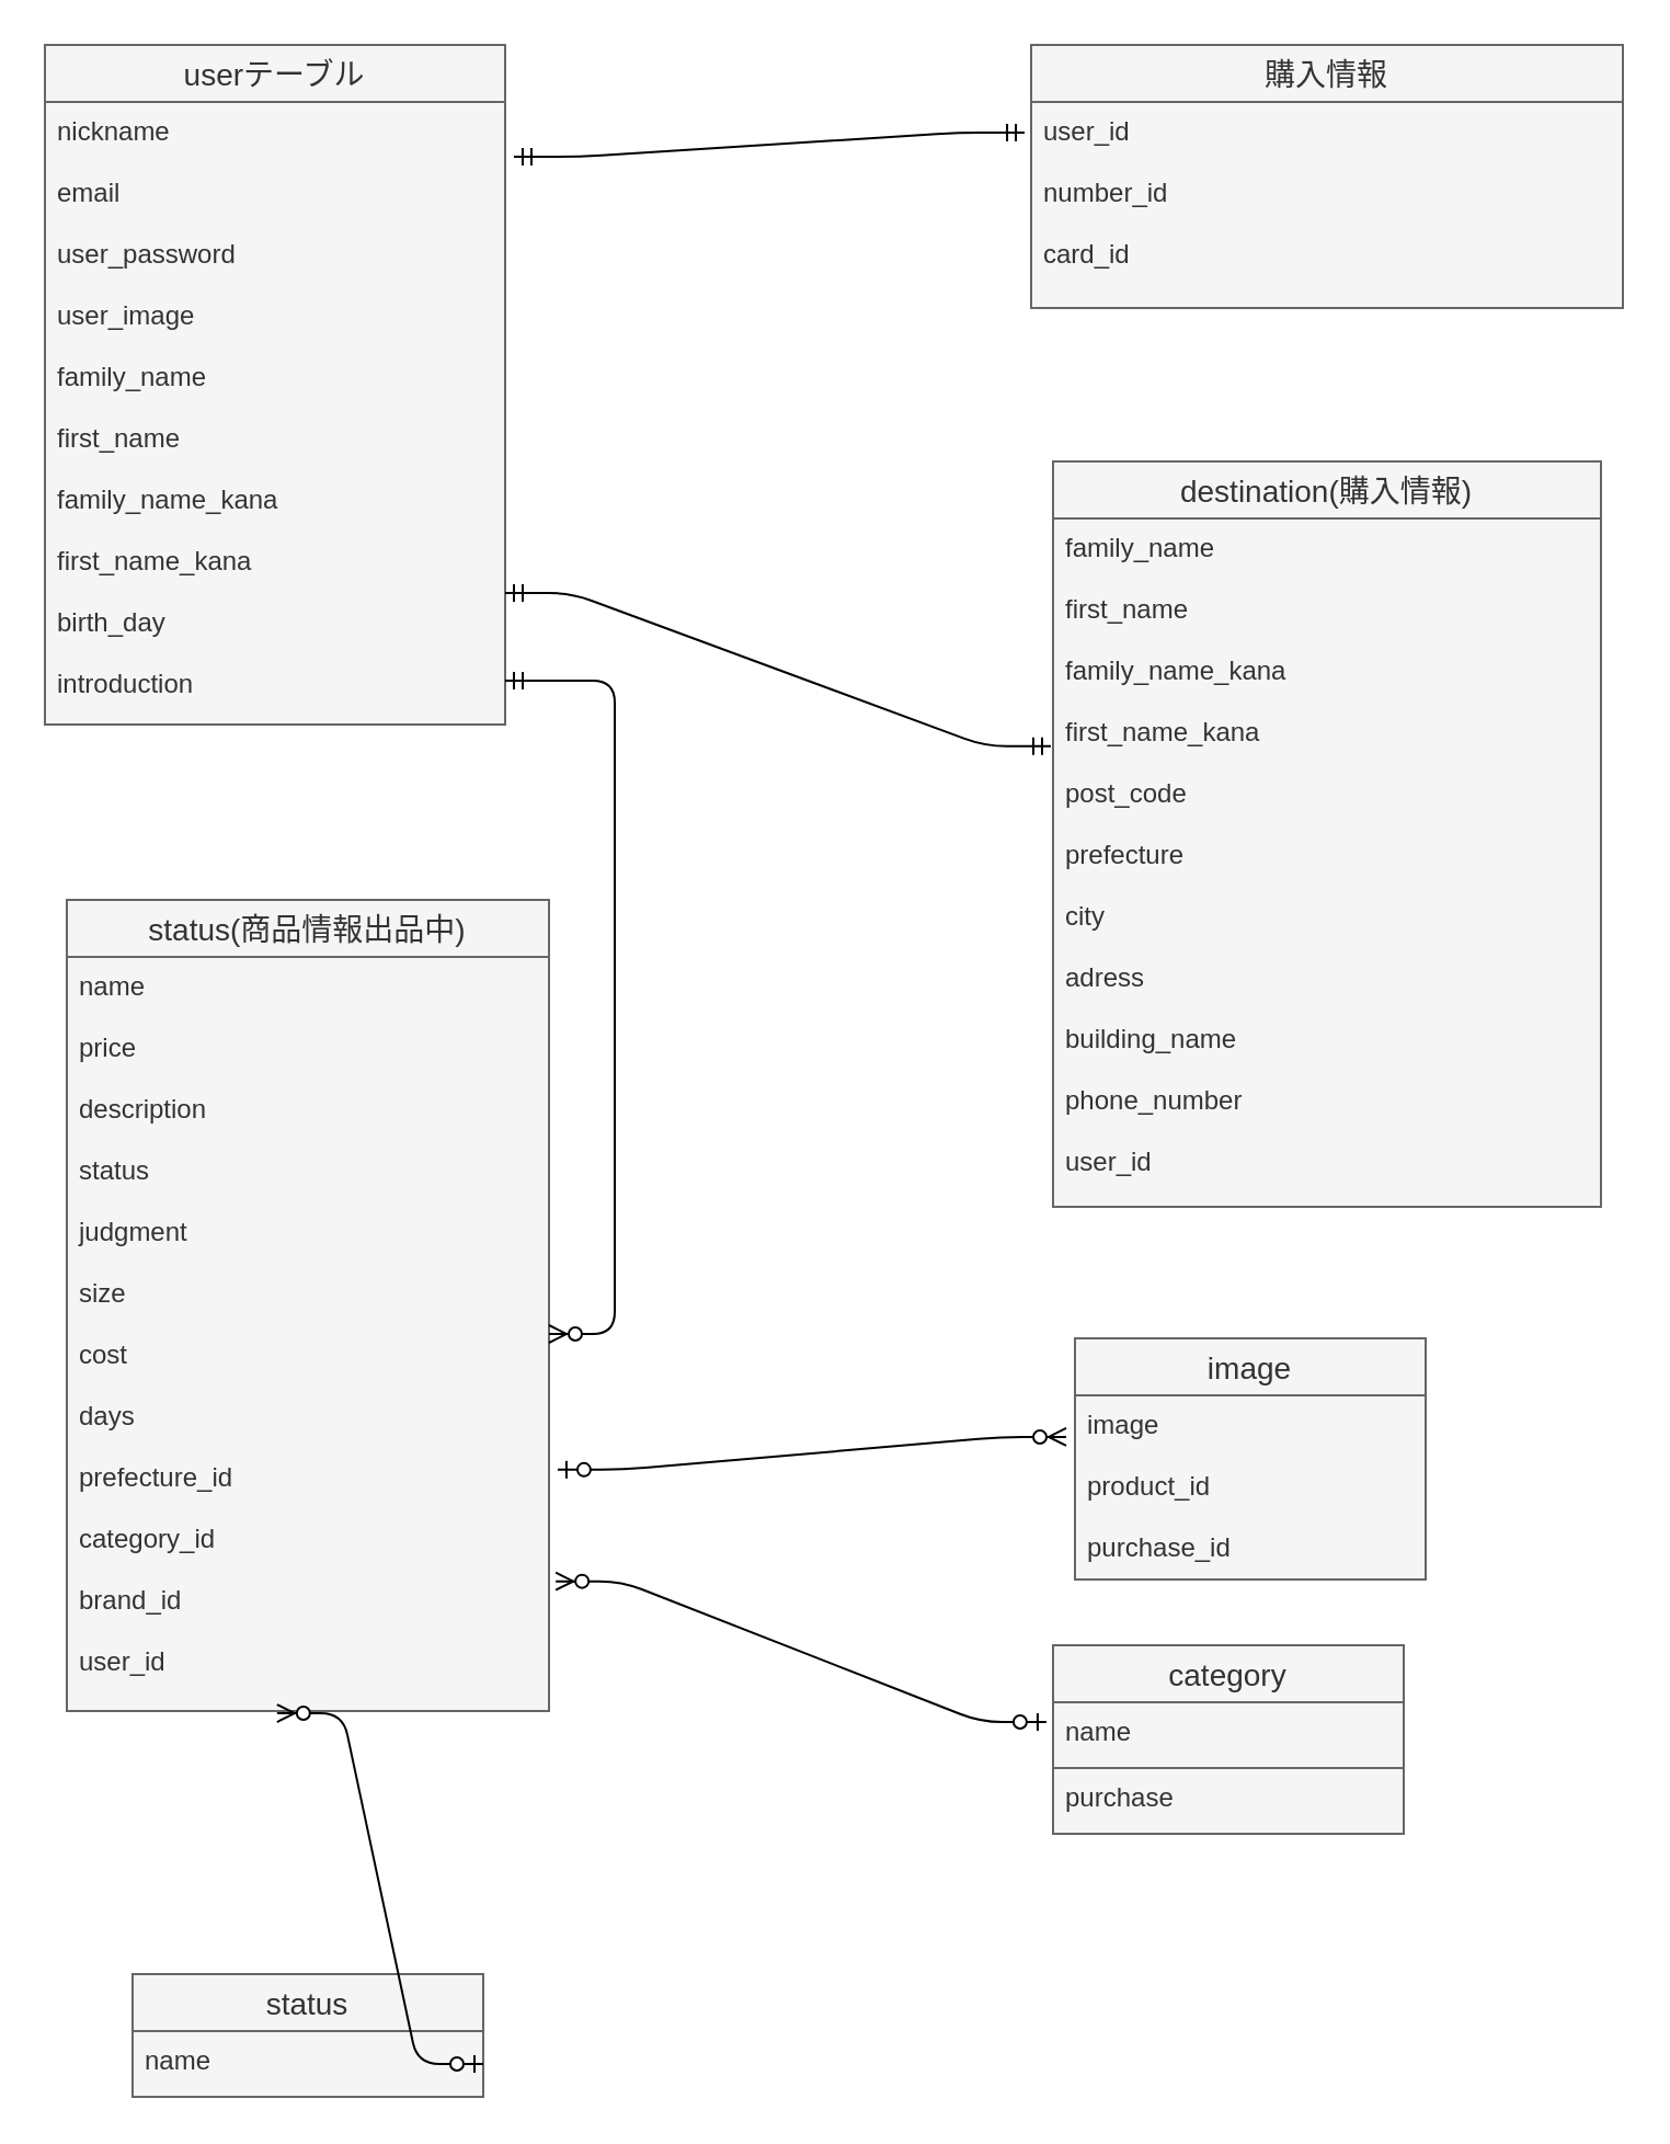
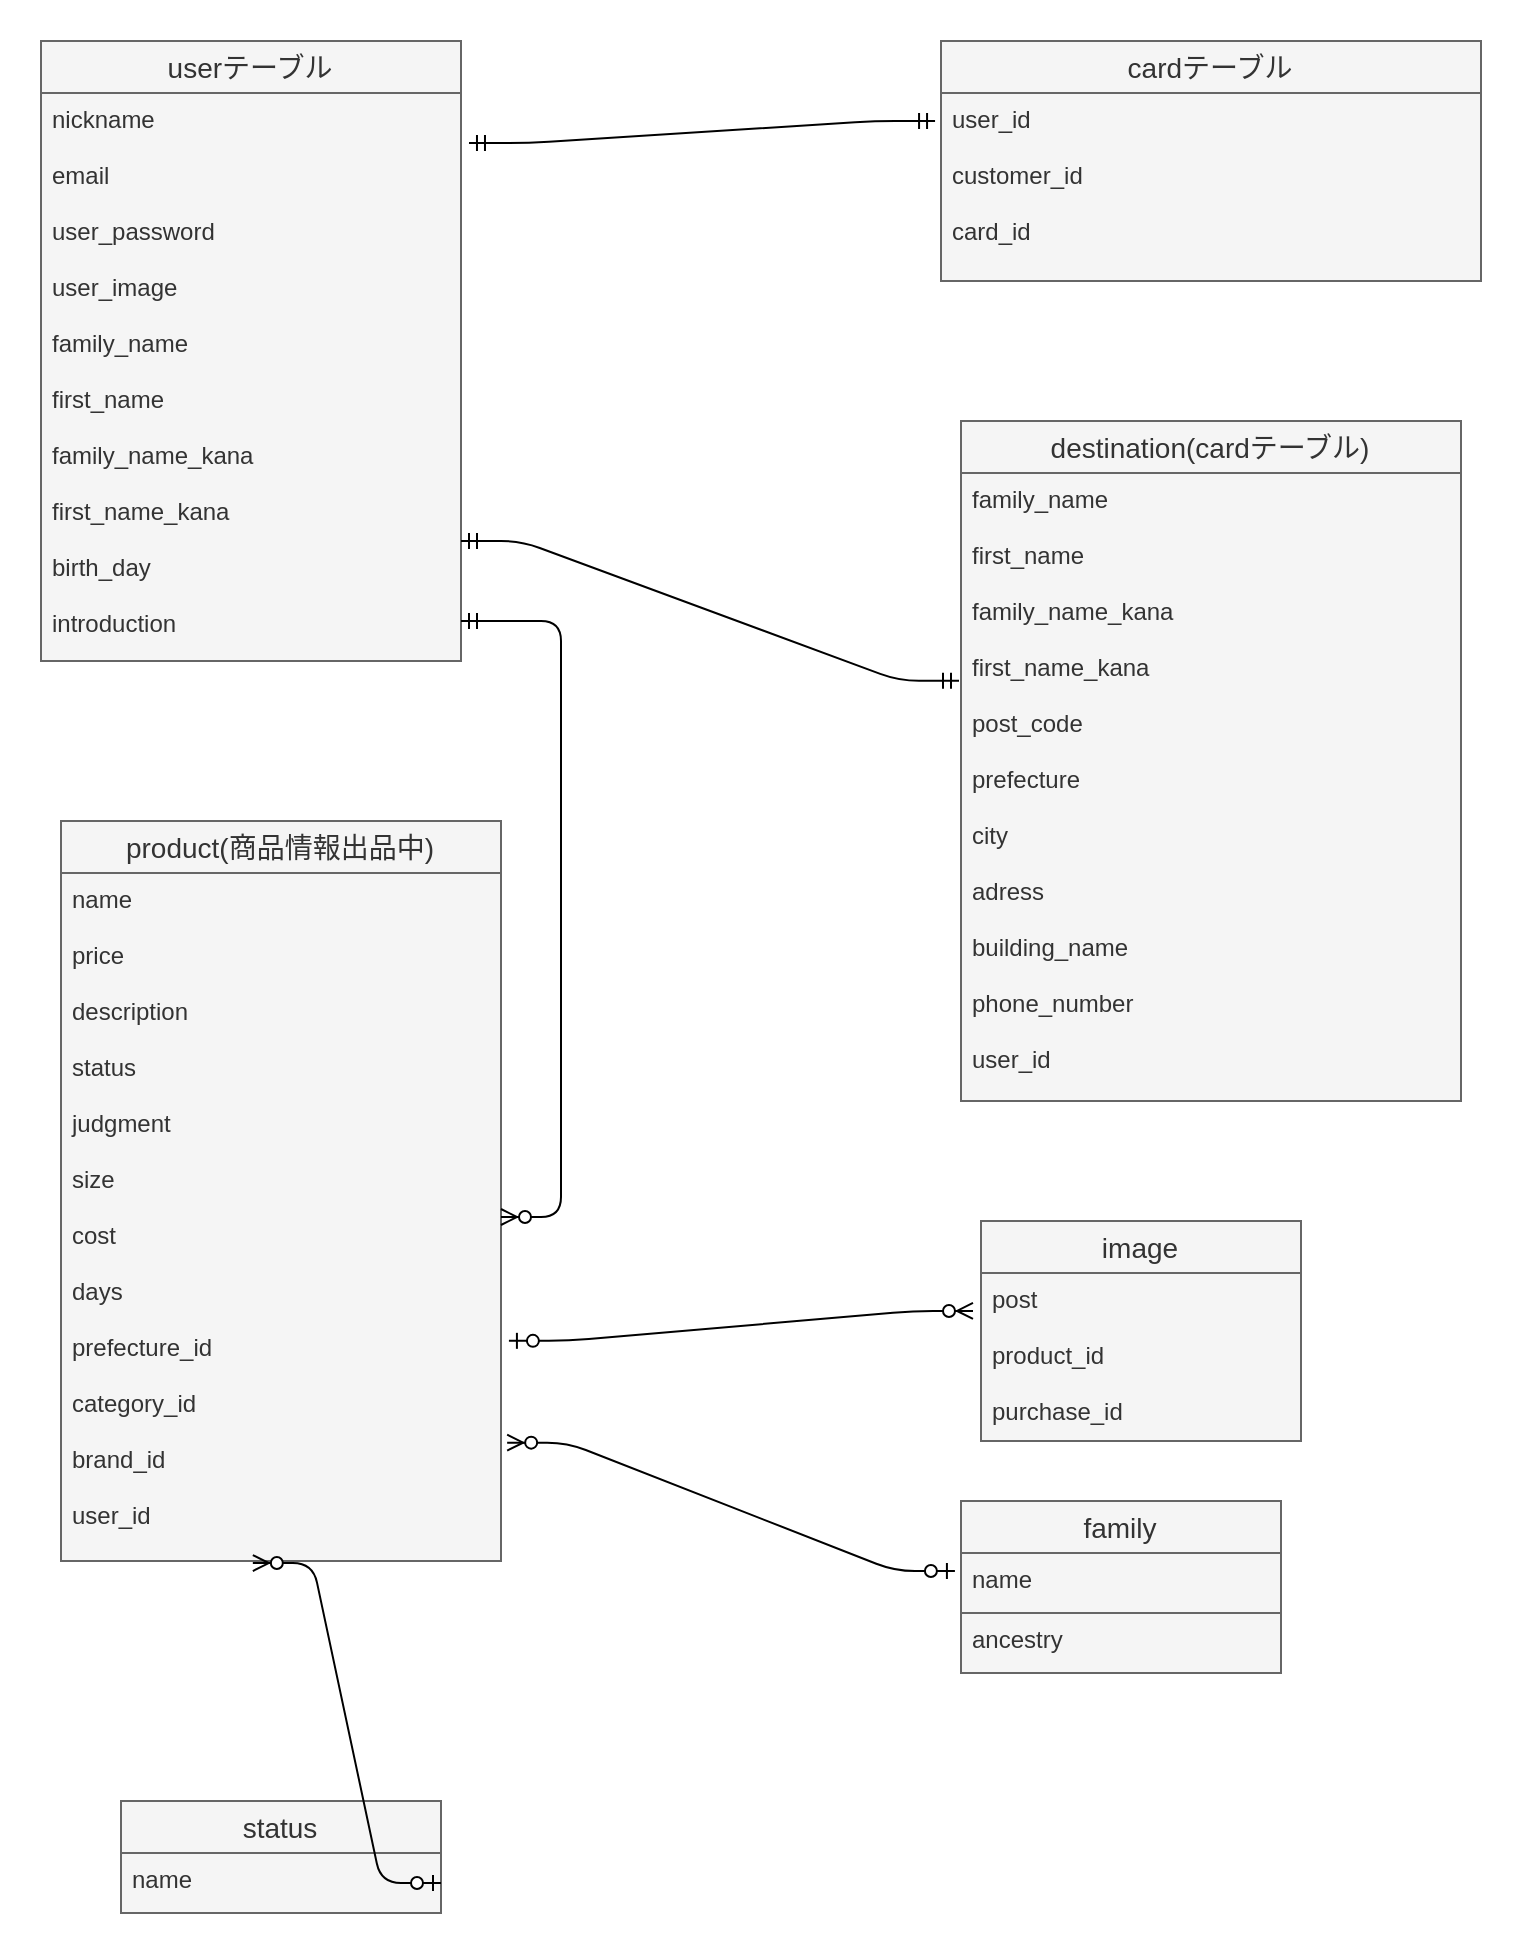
- <mxCell id="4" value="購入情報" style="swimlane;fontStyle=0;childLayout=stackLayout;horizontal=1;startSize=26;horizontalStack=0;resizeParent=1;resizeParentMax=0;resizeLast=0;collapsible=1;marginBottom=0;align=center;fontSize=14;fillColor=#f5f5f5;strokeColor=#666666;fontColor=#333333;" parent="1" vertex="1"><mxGeometry x="470" y="20" width="270" height="120" as="geometry" /></mxCell>
+ <mxCell id="4" value="cardテーブル" style="swimlane;fontStyle=0;childLayout=stackLayout;horizontal=1;startSize=26;horizontalStack=0;resizeParent=1;resizeParentMax=0;resizeLast=0;collapsible=1;marginBottom=0;align=center;fontSize=14;fillColor=#f5f5f5;strokeColor=#666666;fontColor=#333333;" parent="1" vertex="1"><mxGeometry x="470" y="20" width="270" height="120" as="geometry" /></mxCell>
- <mxCell id="5" value="user_id&#10;&#10;number_id&#10;&#10;card_id&#10;" style="text;strokeColor=#666666;fillColor=#f5f5f5;spacingLeft=4;spacingRight=4;overflow=hidden;rotatable=0;points=[[0,0.5],[1,0.5]];portConstraint=eastwest;fontSize=12;fontColor=#333333;" parent="4" vertex="1"><mxGeometry y="26" width="270" height="94" as="geometry" /></mxCell>
+ <mxCell id="5" value="user_id&#10;&#10;customer_id&#10;&#10;card_id&#10;" style="text;strokeColor=#666666;fillColor=#f5f5f5;spacingLeft=4;spacingRight=4;overflow=hidden;rotatable=0;points=[[0,0.5],[1,0.5]];portConstraint=eastwest;fontSize=12;fontColor=#333333;" parent="4" vertex="1"><mxGeometry y="26" width="270" height="94" as="geometry" /></mxCell>
- <mxCell id="6" value="destination(購入情報)" style="swimlane;fontStyle=0;childLayout=stackLayout;horizontal=1;startSize=26;horizontalStack=0;resizeParent=1;resizeParentMax=0;resizeLast=0;collapsible=1;marginBottom=0;align=center;fontSize=14;fillColor=#f5f5f5;strokeColor=#666666;fontColor=#333333;" parent="1" vertex="1"><mxGeometry x="480" y="210" width="250" height="340" as="geometry" /></mxCell>
+ <mxCell id="6" value="destination(cardテーブル)" style="swimlane;fontStyle=0;childLayout=stackLayout;horizontal=1;startSize=26;horizontalStack=0;resizeParent=1;resizeParentMax=0;resizeLast=0;collapsible=1;marginBottom=0;align=center;fontSize=14;fillColor=#f5f5f5;strokeColor=#666666;fontColor=#333333;" parent="1" vertex="1"><mxGeometry x="480" y="210" width="250" height="340" as="geometry" /></mxCell>
- <mxCell id="10" value="status(商品情報出品中)" style="swimlane;fontStyle=0;childLayout=stackLayout;horizontal=1;startSize=26;horizontalStack=0;resizeParent=1;resizeParentMax=0;resizeLast=0;collapsible=1;marginBottom=0;align=center;fontSize=14;fillColor=#f5f5f5;strokeColor=#666666;fontColor=#333333;" parent="1" vertex="1"><mxGeometry x="30" y="410" width="220" height="370" as="geometry" /></mxCell>
+ <mxCell id="10" value="product(商品情報出品中)" style="swimlane;fontStyle=0;childLayout=stackLayout;horizontal=1;startSize=26;horizontalStack=0;resizeParent=1;resizeParentMax=0;resizeLast=0;collapsible=1;marginBottom=0;align=center;fontSize=14;fillColor=#f5f5f5;strokeColor=#666666;fontColor=#333333;" parent="1" vertex="1"><mxGeometry x="30" y="410" width="220" height="370" as="geometry" /></mxCell>
- <mxCell id="19" value="image&#10;&#10;product_id&#10;&#10;purchase_id&#10;" style="text;strokeColor=#666666;fillColor=#f5f5f5;spacingLeft=4;spacingRight=4;overflow=hidden;rotatable=0;points=[[0,0.5],[1,0.5]];portConstraint=eastwest;fontSize=12;fontColor=#333333;" parent="18" vertex="1"><mxGeometry y="26" width="160" height="84" as="geometry" /></mxCell>
+ <mxCell id="19" value="post&#10;&#10;product_id&#10;&#10;purchase_id&#10;" style="text;strokeColor=#666666;fillColor=#f5f5f5;spacingLeft=4;spacingRight=4;overflow=hidden;rotatable=0;points=[[0,0.5],[1,0.5]];portConstraint=eastwest;fontSize=12;fontColor=#333333;" parent="18" vertex="1"><mxGeometry y="26" width="160" height="84" as="geometry" /></mxCell>
- <mxCell id="15" value="category" style="swimlane;fontStyle=0;childLayout=stackLayout;horizontal=1;startSize=26;horizontalStack=0;resizeParent=1;resizeParentMax=0;resizeLast=0;collapsible=1;marginBottom=0;align=center;fontSize=14;fillColor=#f5f5f5;strokeColor=#666666;fontColor=#333333;" parent="1" vertex="1"><mxGeometry x="480" y="750" width="160" height="86" as="geometry" /></mxCell>
+ <mxCell id="15" value="family" style="swimlane;fontStyle=0;childLayout=stackLayout;horizontal=1;startSize=26;horizontalStack=0;resizeParent=1;resizeParentMax=0;resizeLast=0;collapsible=1;marginBottom=0;align=center;fontSize=14;fillColor=#f5f5f5;strokeColor=#666666;fontColor=#333333;" parent="1" vertex="1"><mxGeometry x="480" y="750" width="160" height="86" as="geometry" /></mxCell>
- <mxCell id="17" value="purchase" style="text;strokeColor=#666666;fillColor=#f5f5f5;spacingLeft=4;spacingRight=4;overflow=hidden;rotatable=0;points=[[0,0.5],[1,0.5]];portConstraint=eastwest;fontSize=12;fontColor=#333333;" parent="15" vertex="1"><mxGeometry y="56" width="160" height="30" as="geometry" /></mxCell>
+ <mxCell id="17" value="ancestry" style="text;strokeColor=#666666;fillColor=#f5f5f5;spacingLeft=4;spacingRight=4;overflow=hidden;rotatable=0;points=[[0,0.5],[1,0.5]];portConstraint=eastwest;fontSize=12;fontColor=#333333;" parent="15" vertex="1"><mxGeometry y="56" width="160" height="30" as="geometry" /></mxCell>
